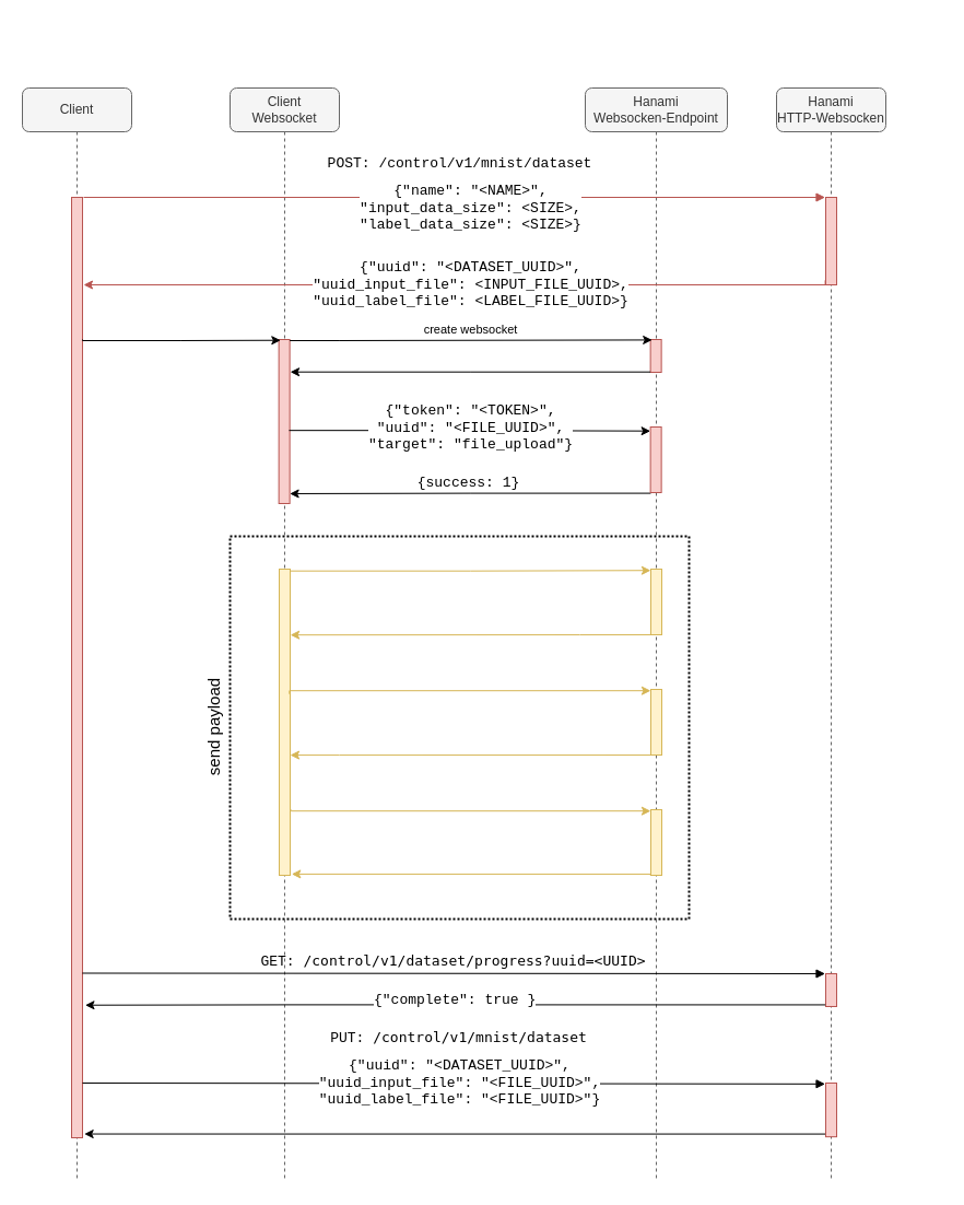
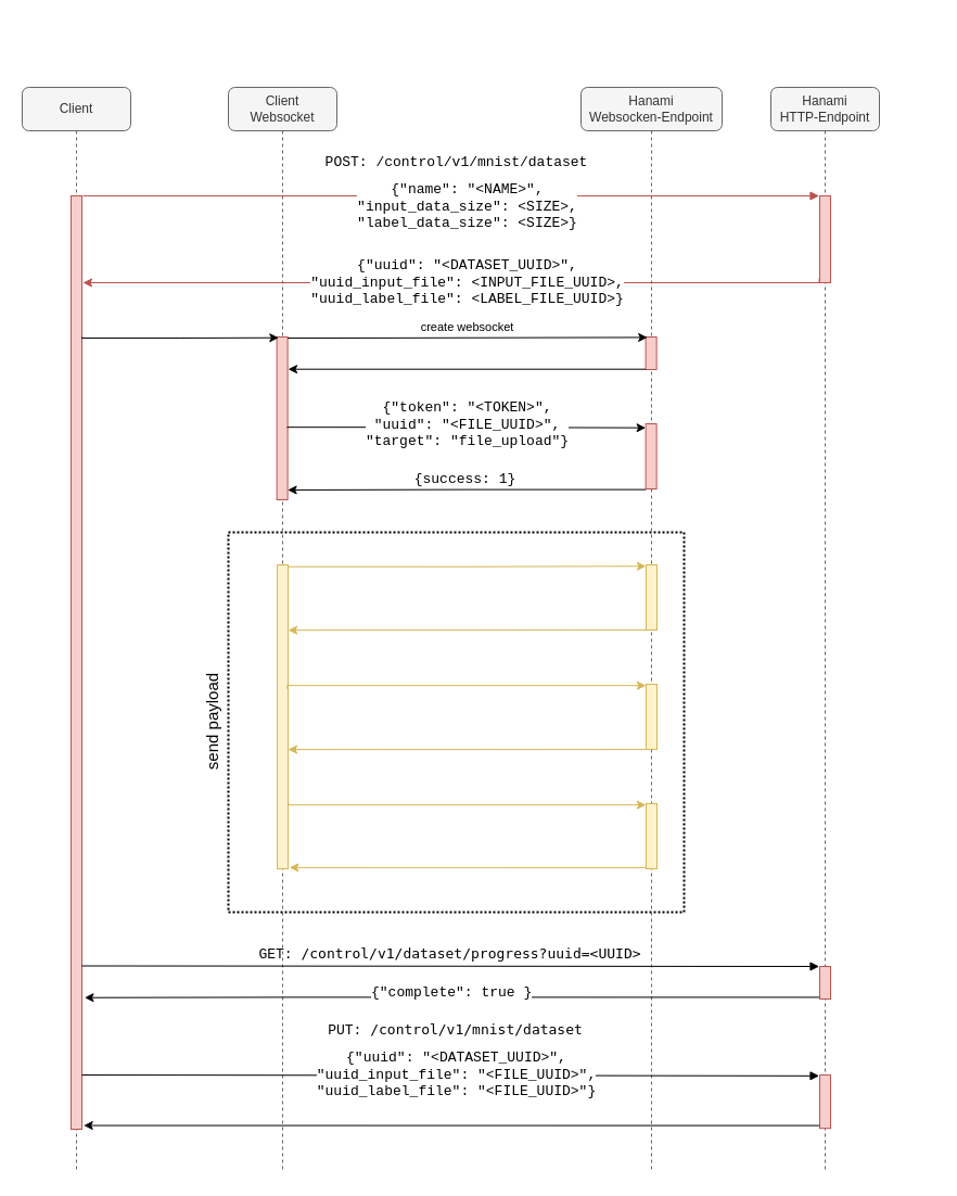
- <mxCell id="32" value="Hanami&lt;br&gt;HTTP-Websocken" style="shape=umlLifeline;perimeter=lifelinePerimeter;whiteSpace=wrap;html=1;container=1;collapsible=0;recursiveResize=0;outlineConnect=0;rounded=1;shadow=0;comic=0;labelBackgroundColor=none;strokeWidth=1;fontFamily=Helvetica;fontSize=12;align=center;fillColor=#f5f5f5;strokeColor=#666666;fontColor=#333333;" parent="1" vertex="1"><mxGeometry x="710" y="80" width="100" height="1000" as="geometry" /></mxCell>
+ <mxCell id="32" value="Hanami&lt;br&gt;HTTP-Endpoint" style="shape=umlLifeline;perimeter=lifelinePerimeter;whiteSpace=wrap;html=1;container=1;collapsible=0;recursiveResize=0;outlineConnect=0;rounded=1;shadow=0;comic=0;labelBackgroundColor=none;strokeWidth=1;fontFamily=Helvetica;fontSize=12;align=center;fillColor=#f5f5f5;strokeColor=#666666;fontColor=#333333;" parent="1" vertex="1"><mxGeometry x="710" y="80" width="100" height="1000" as="geometry" /></mxCell>
